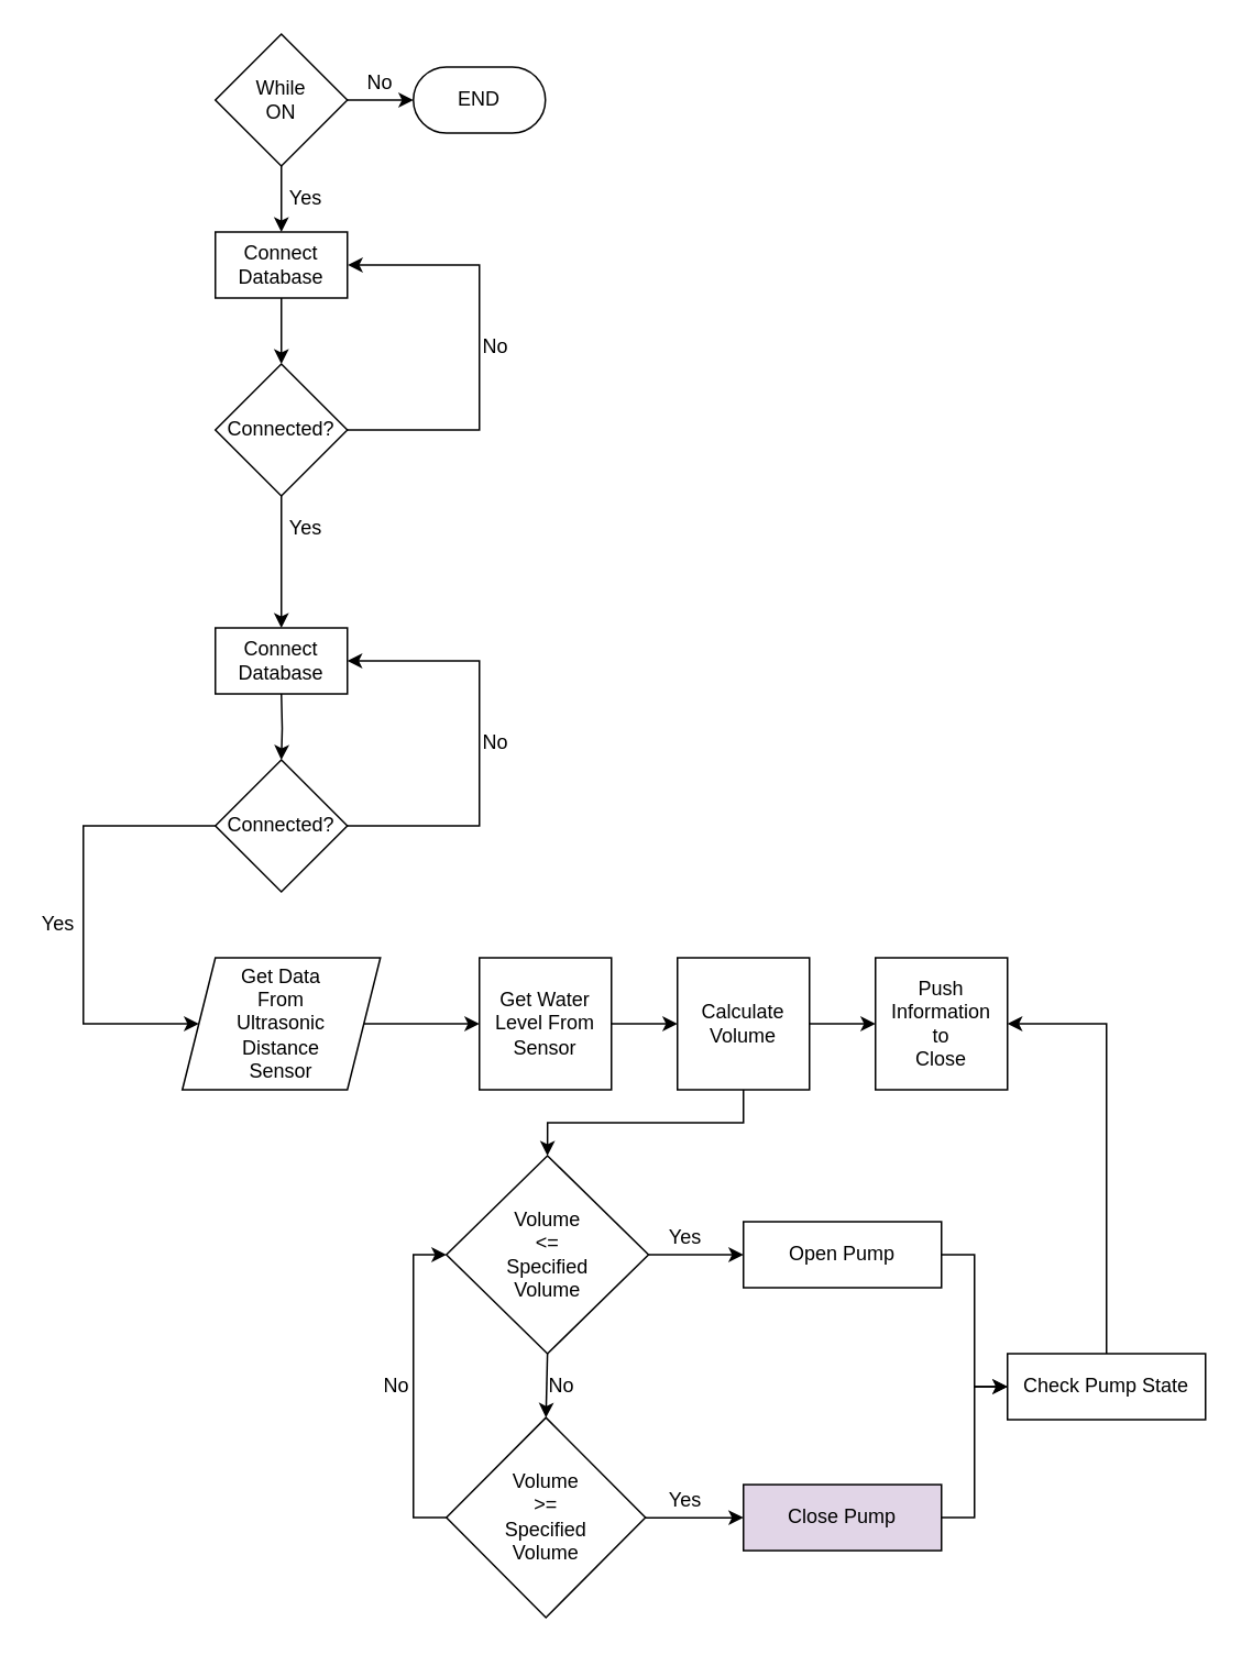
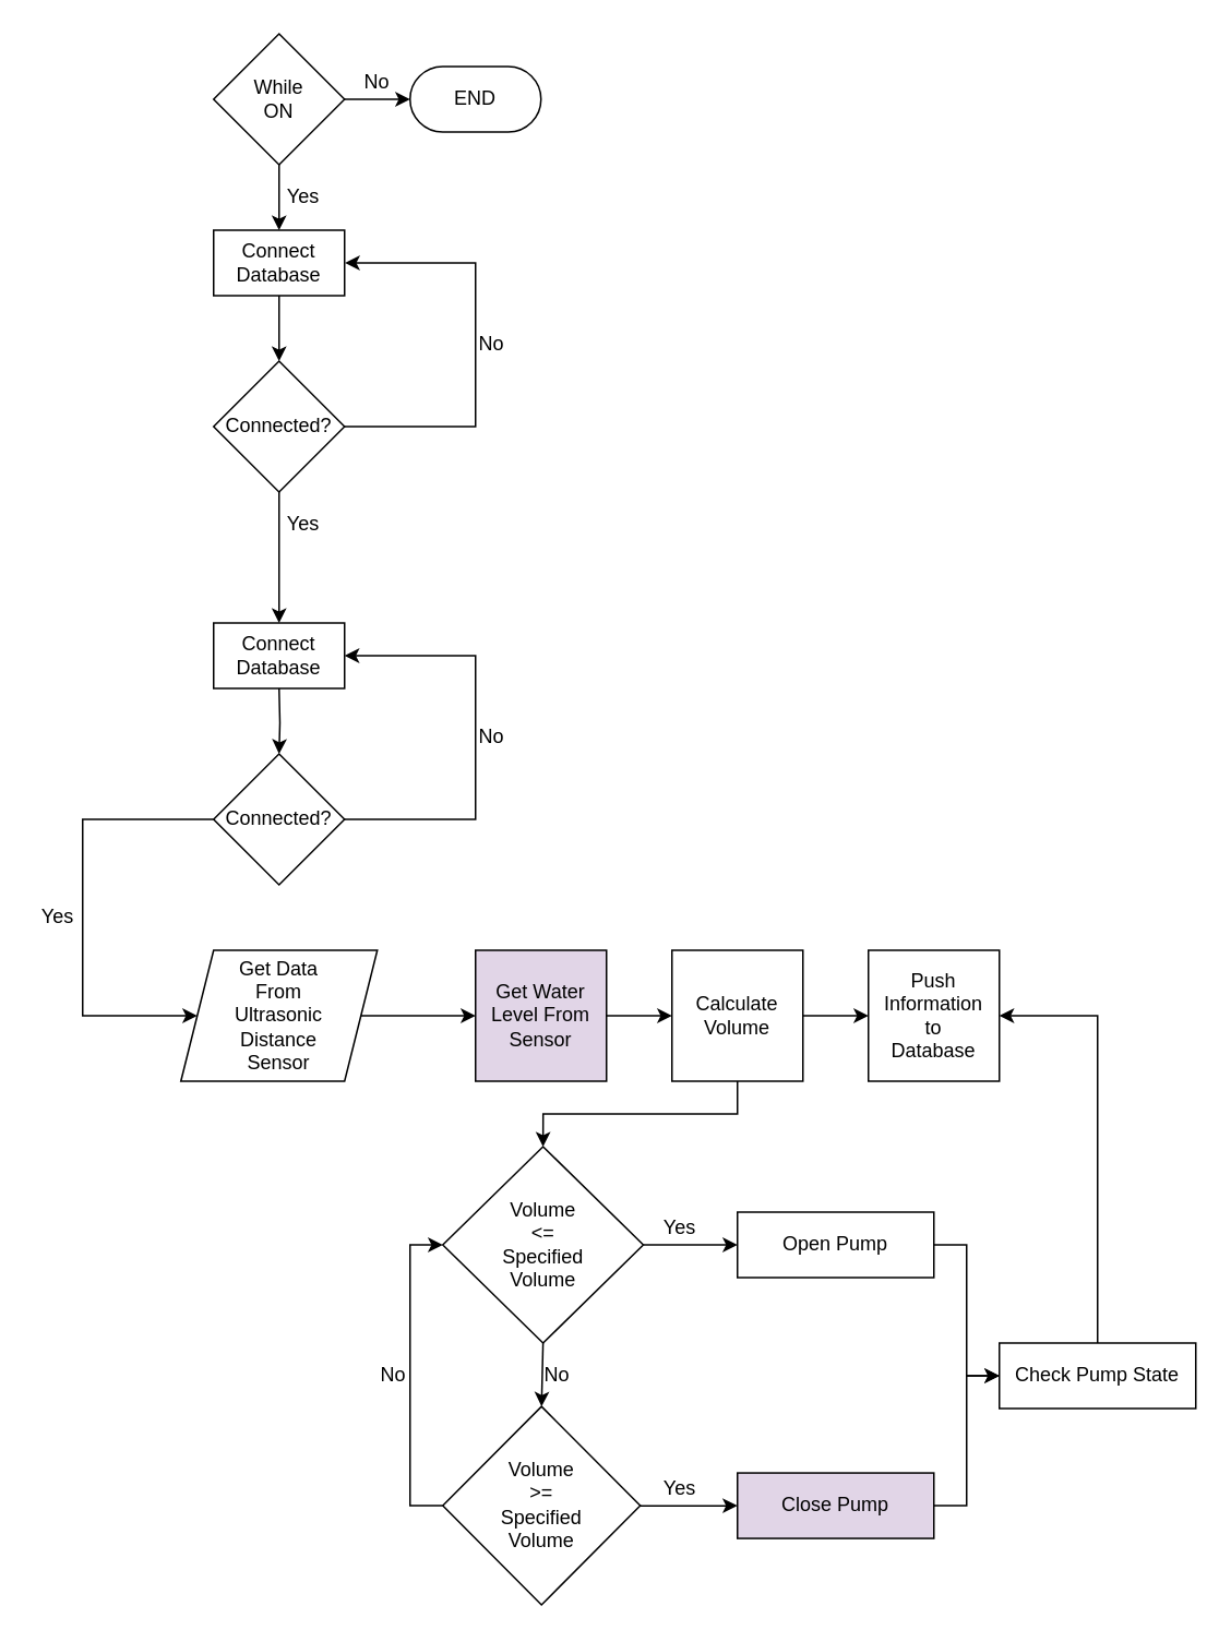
- <mxCell id="14" value="Get Water&lt;br&gt;Level From&lt;br&gt;Sensor" style="whiteSpace=wrap;html=1;aspect=fixed;" parent="1" vertex="1"><mxGeometry x="290" y="580" width="80" height="80" as="geometry" /></mxCell>
+ <mxCell id="14" value="Get Water&lt;br&gt;Level From&lt;br&gt;Sensor" style="whiteSpace=wrap;html=1;aspect=fixed;fillColor=#e1d5e7;" parent="1" vertex="1"><mxGeometry x="290" y="580" width="80" height="80" as="geometry" /></mxCell>
- <mxCell id="18" value="Push&lt;br&gt;Information&lt;br&gt;to&lt;br&gt;Close" style="whiteSpace=wrap;html=1;aspect=fixed;" parent="1" vertex="1"><mxGeometry x="530" y="580" width="80" height="80" as="geometry" /></mxCell>
+ <mxCell id="18" value="Push&lt;br&gt;Information&lt;br&gt;to&lt;br&gt;Database" style="whiteSpace=wrap;html=1;aspect=fixed;" parent="1" vertex="1"><mxGeometry x="530" y="580" width="80" height="80" as="geometry" /></mxCell>
